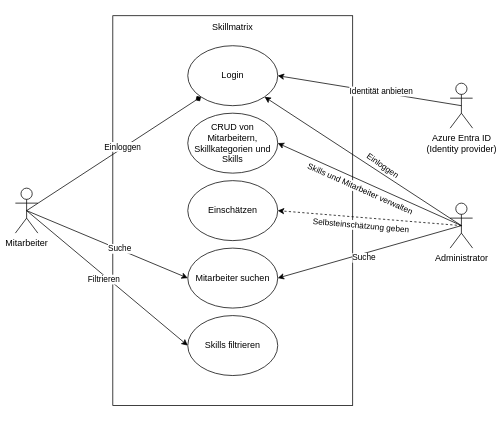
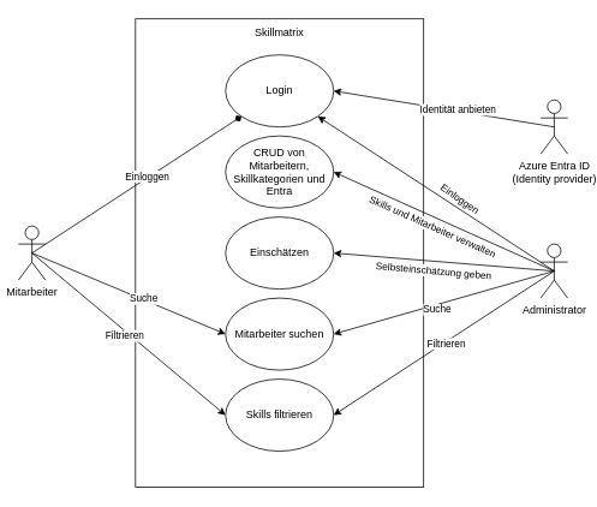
- <mxCell id="6" value="CRUD von Mitarbeitern, Skillkategorien und Skills" style="ellipse;whiteSpace=wrap;html=1;" vertex="1" parent="1"><mxGeometry x="250" y="150" width="120" height="80" as="geometry" /></mxCell>
+ <mxCell id="6" value="CRUD von Mitarbeitern, Skillkategorien und Entra" style="ellipse;whiteSpace=wrap;html=1;" vertex="1" parent="1"><mxGeometry x="250" y="150" width="120" height="80" as="geometry" /></mxCell>
- <mxCell id="10" value="" style="endArrow=classic;html=1;rounded=0;entryX=1;entryY=0.5;entryDx=0;entryDy=0;exitX=0.5;exitY=0.5;exitDx=0;exitDy=0;exitPerimeter=0;dashed=1;" edge="1" parent="1" source="5" target="9"><mxGeometry width="50" height="50" relative="1" as="geometry"><mxPoint x="35" y="160" as="sourcePoint" /><mxPoint x="284" y="200" as="targetPoint" /></mxGeometry></mxCell>
+ <mxCell id="10" value="" style="endArrow=classic;html=1;rounded=0;entryX=1;entryY=0.5;entryDx=0;entryDy=0;exitX=0.5;exitY=0.5;exitDx=0;exitDy=0;exitPerimeter=0;" edge="1" parent="1" source="5" target="9"><mxGeometry width="50" height="50" relative="1" as="geometry"><mxPoint x="35" y="160" as="sourcePoint" /><mxPoint x="284" y="200" as="targetPoint" /></mxGeometry></mxCell>
+ <mxCell id="28" value="" style="endArrow=classic;html=1;rounded=0;entryX=1;entryY=0.5;entryDx=0;entryDy=0;exitX=0.5;exitY=0.5;exitDx=0;exitDy=0;exitPerimeter=0;" edge="1" parent="1" source="5" target="19"><mxGeometry width="50" height="50" relative="1" as="geometry"><mxPoint x="625" y="310" as="sourcePoint" /><mxPoint x="380" y="380" as="targetPoint" /></mxGeometry></mxCell>
+ <mxCell id="29" value="Filtrieren" style="edgeLabel;html=1;align=center;verticalAlign=middle;resizable=0;points=[];" vertex="1" connectable="0" parent="28"><mxGeometry x="-0.009" y="1" relative="1" as="geometry"><mxPoint as="offset" /></mxGeometry></mxCell>
